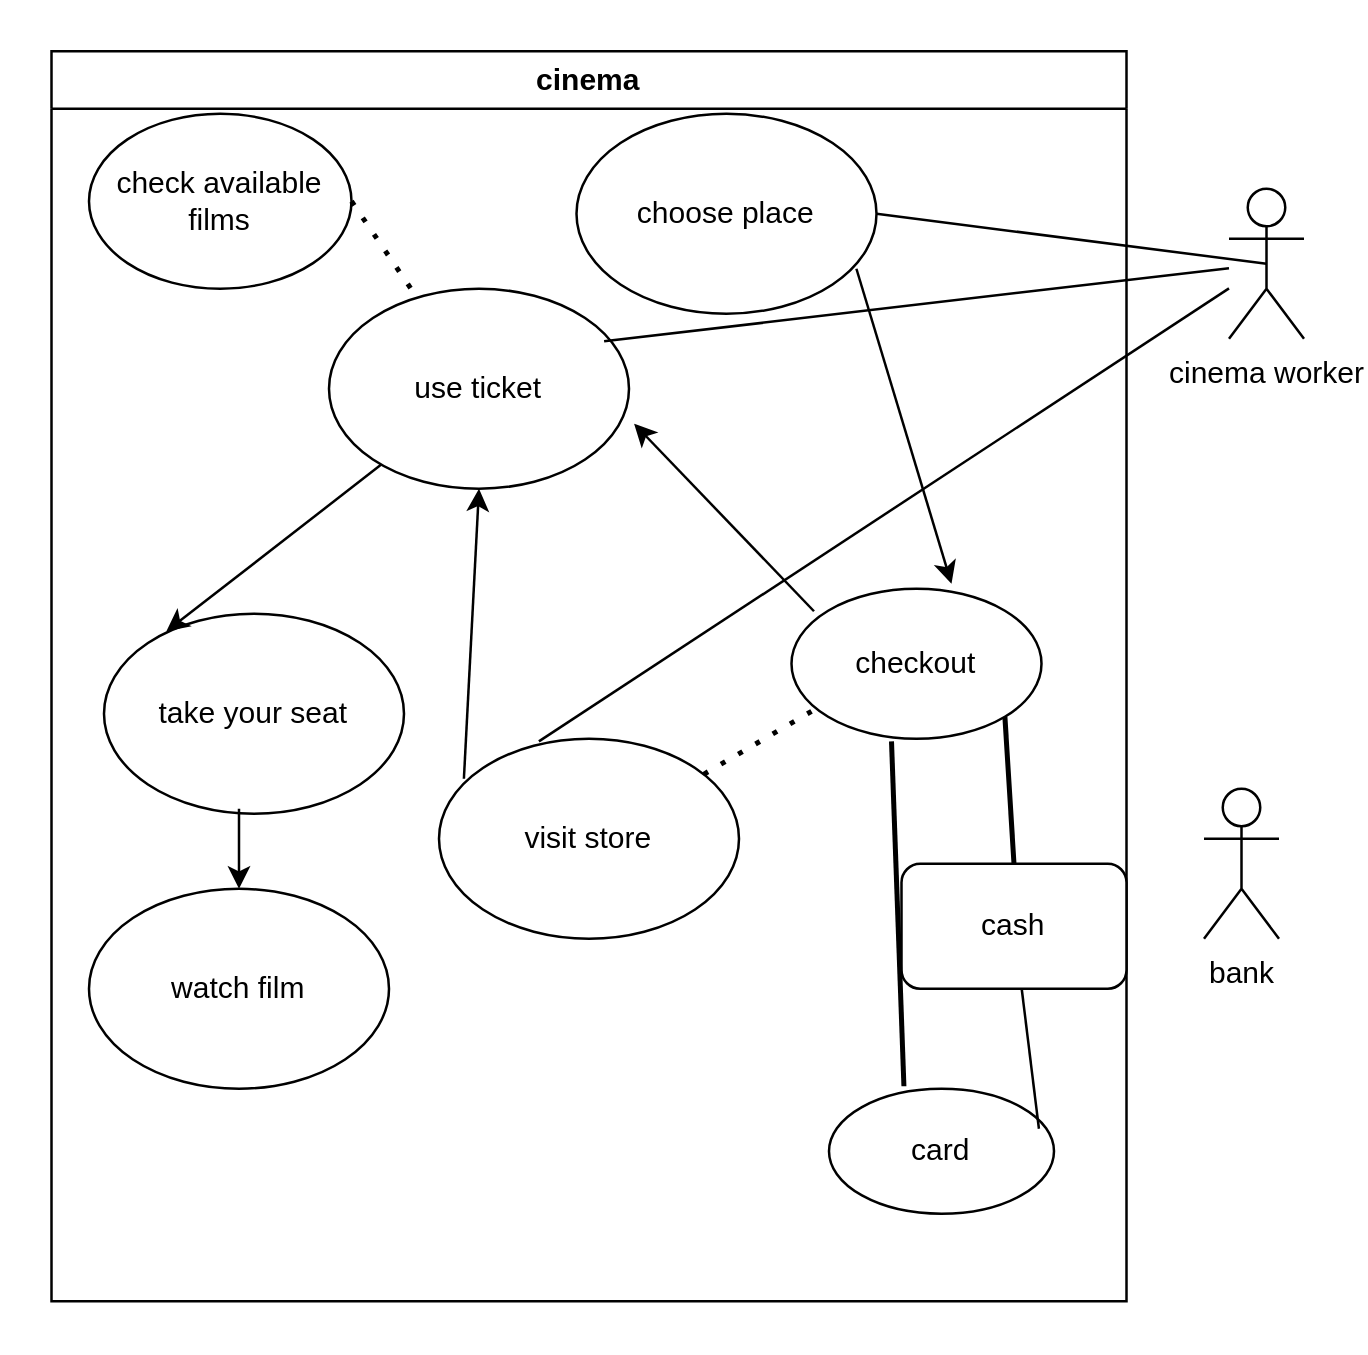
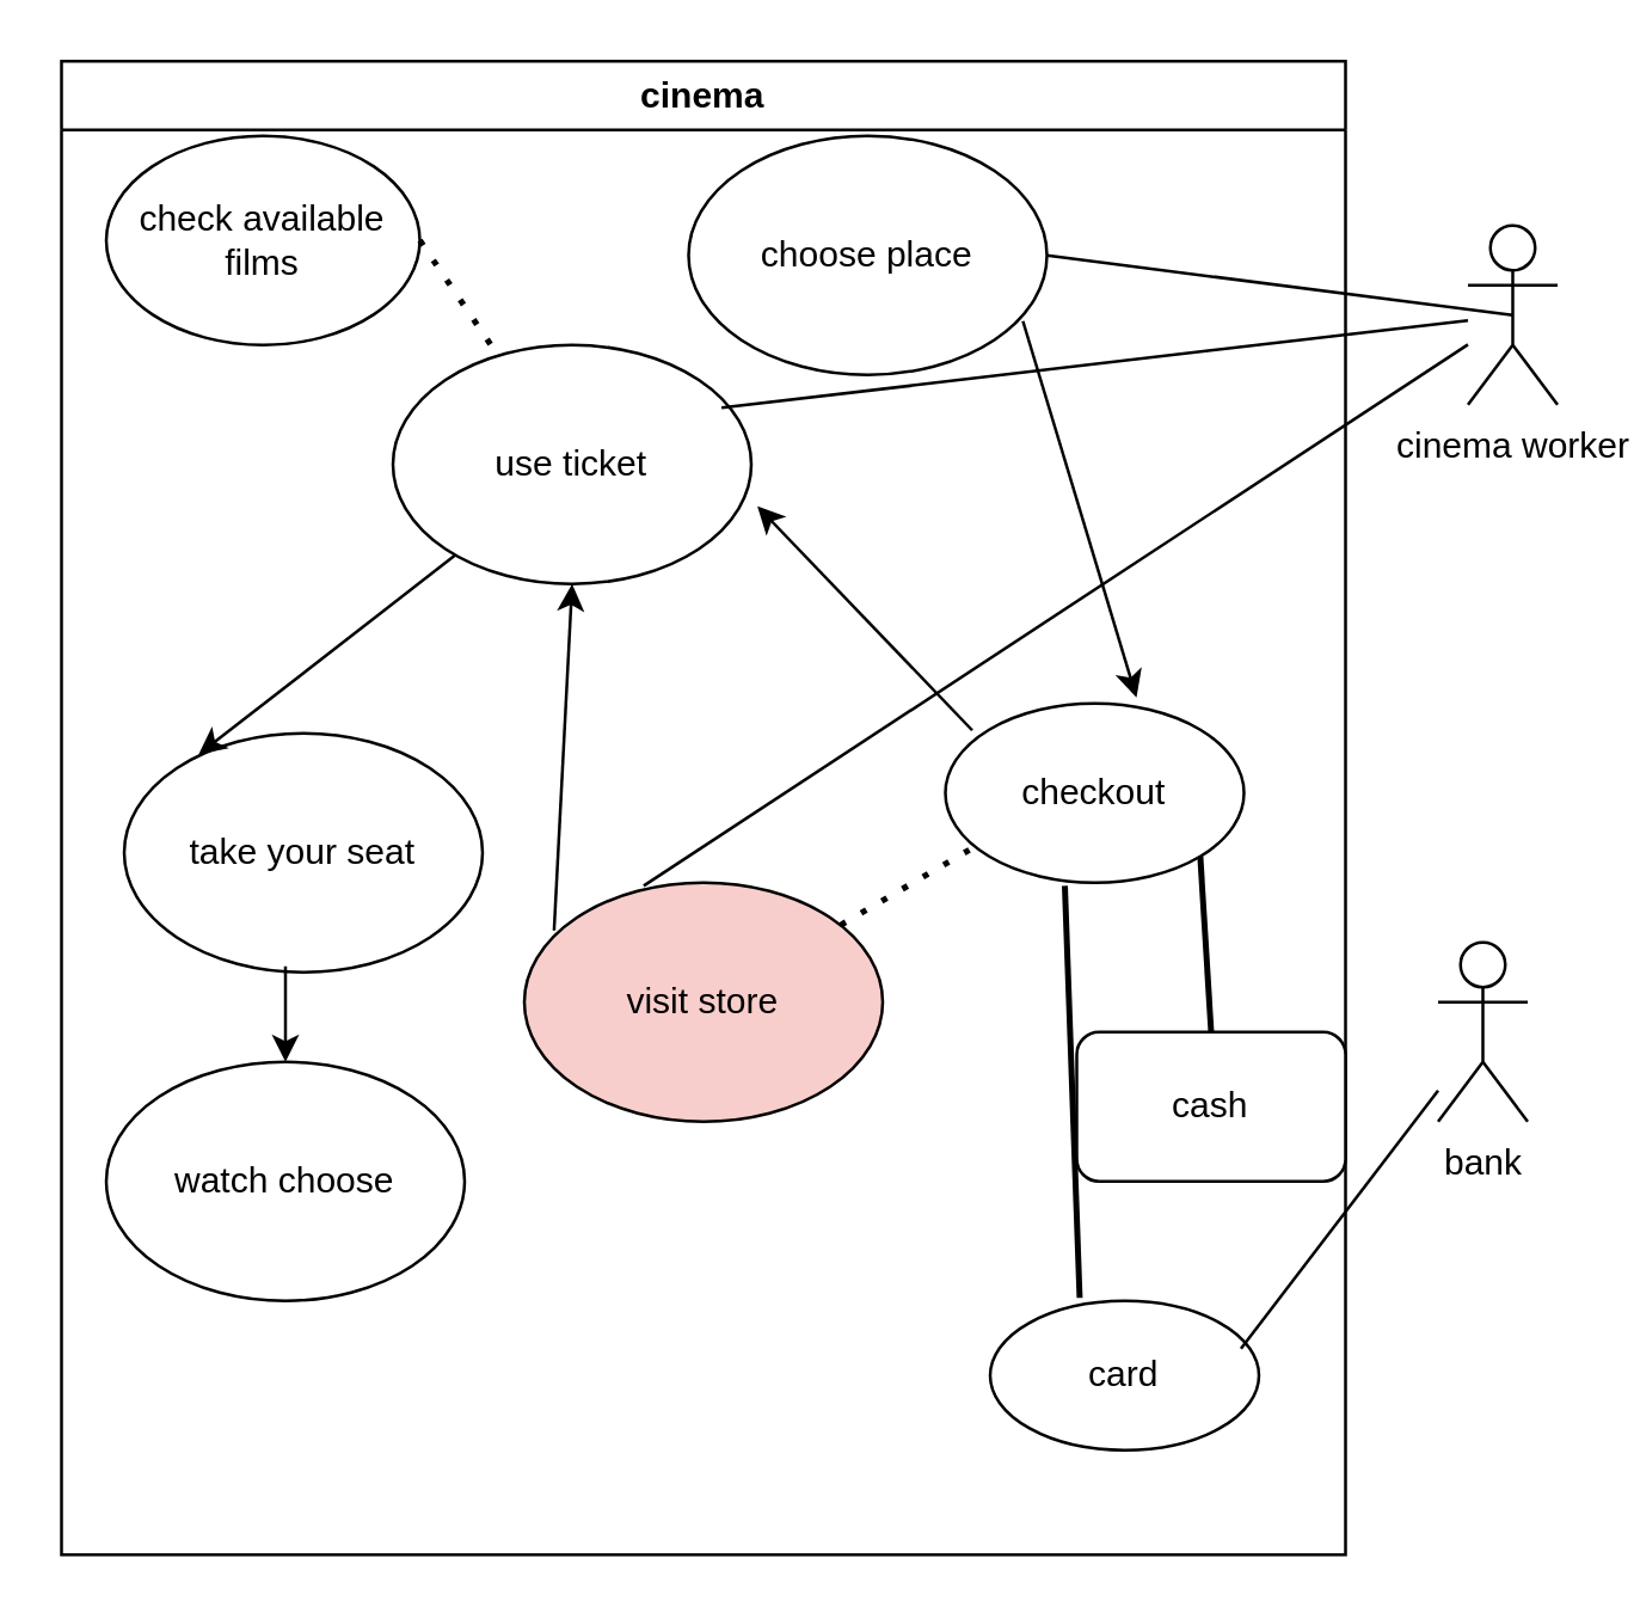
- <mxCell id="19" value="visit store" style="ellipse;whiteSpace=wrap;html=1;" vertex="1" parent="2"><mxGeometry x="155" y="275" width="120" height="80" as="geometry" /></mxCell>
+ <mxCell id="19" value="visit store" style="ellipse;whiteSpace=wrap;html=1;fillColor=#f8cecc;" vertex="1" parent="2"><mxGeometry x="155" y="275" width="120" height="80" as="geometry" /></mxCell>
- <mxCell id="6" value="watch film" style="ellipse;whiteSpace=wrap;html=1;" vertex="1" parent="2"><mxGeometry x="15" y="335" width="120" height="80" as="geometry" /></mxCell>
+ <mxCell id="6" value="watch choose" style="ellipse;whiteSpace=wrap;html=1;" vertex="1" parent="2"><mxGeometry x="15" y="335" width="120" height="80" as="geometry" /></mxCell>
- <mxCell id="23" value="" style="endArrow=none;html=1;rounded=0;exitX=0.933;exitY=0.32;exitDx=0;exitDy=0;exitPerimeter=0;" edge="1" parent="1" source="7" target="8"><mxGeometry width="50" height="50" relative="1" as="geometry"><mxPoint x="411" y="235" as="sourcePoint" /><mxPoint x="461" y="185" as="targetPoint" /></mxGeometry></mxCell>
+ <mxCell id="23" value="" style="endArrow=none;html=1;rounded=0;exitX=0.933;exitY=0.32;exitDx=0;exitDy=0;exitPerimeter=0;" edge="1" parent="1" source="7" target="22"><mxGeometry width="50" height="50" relative="1" as="geometry"><mxPoint x="411" y="235" as="sourcePoint" /><mxPoint x="461" y="185" as="targetPoint" /></mxGeometry></mxCell>
